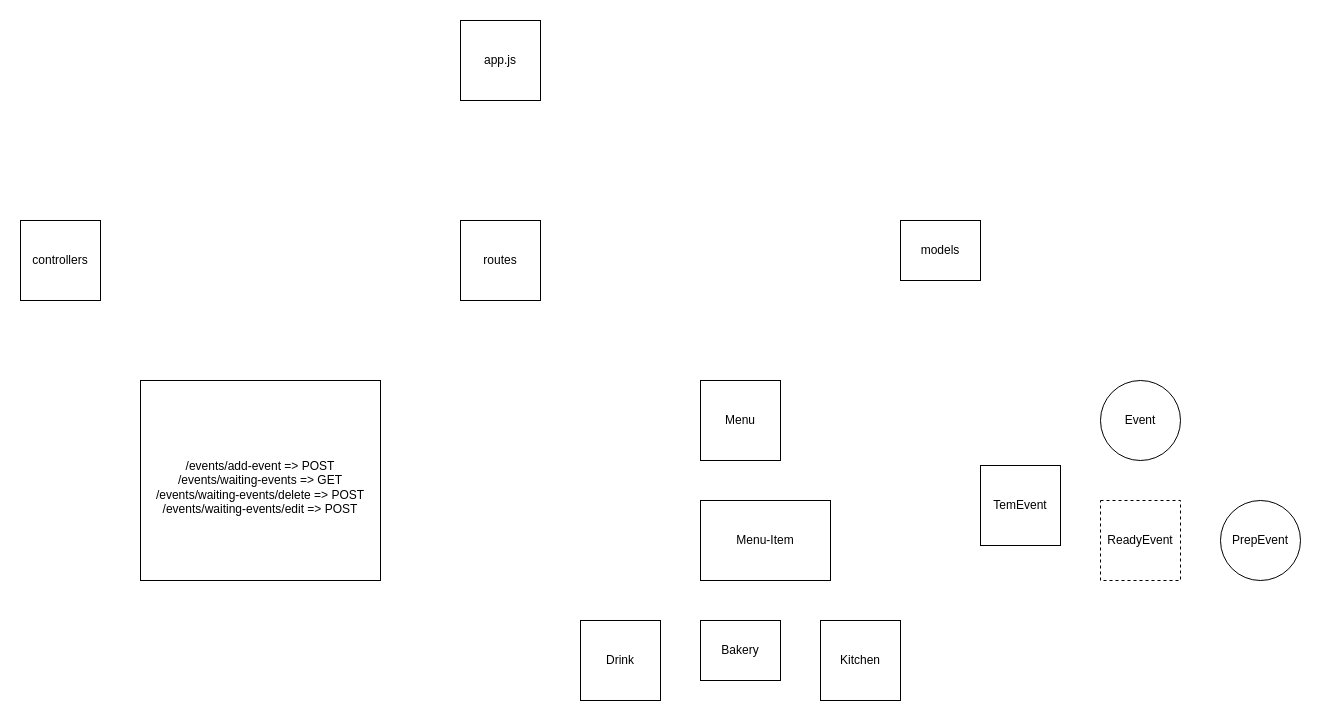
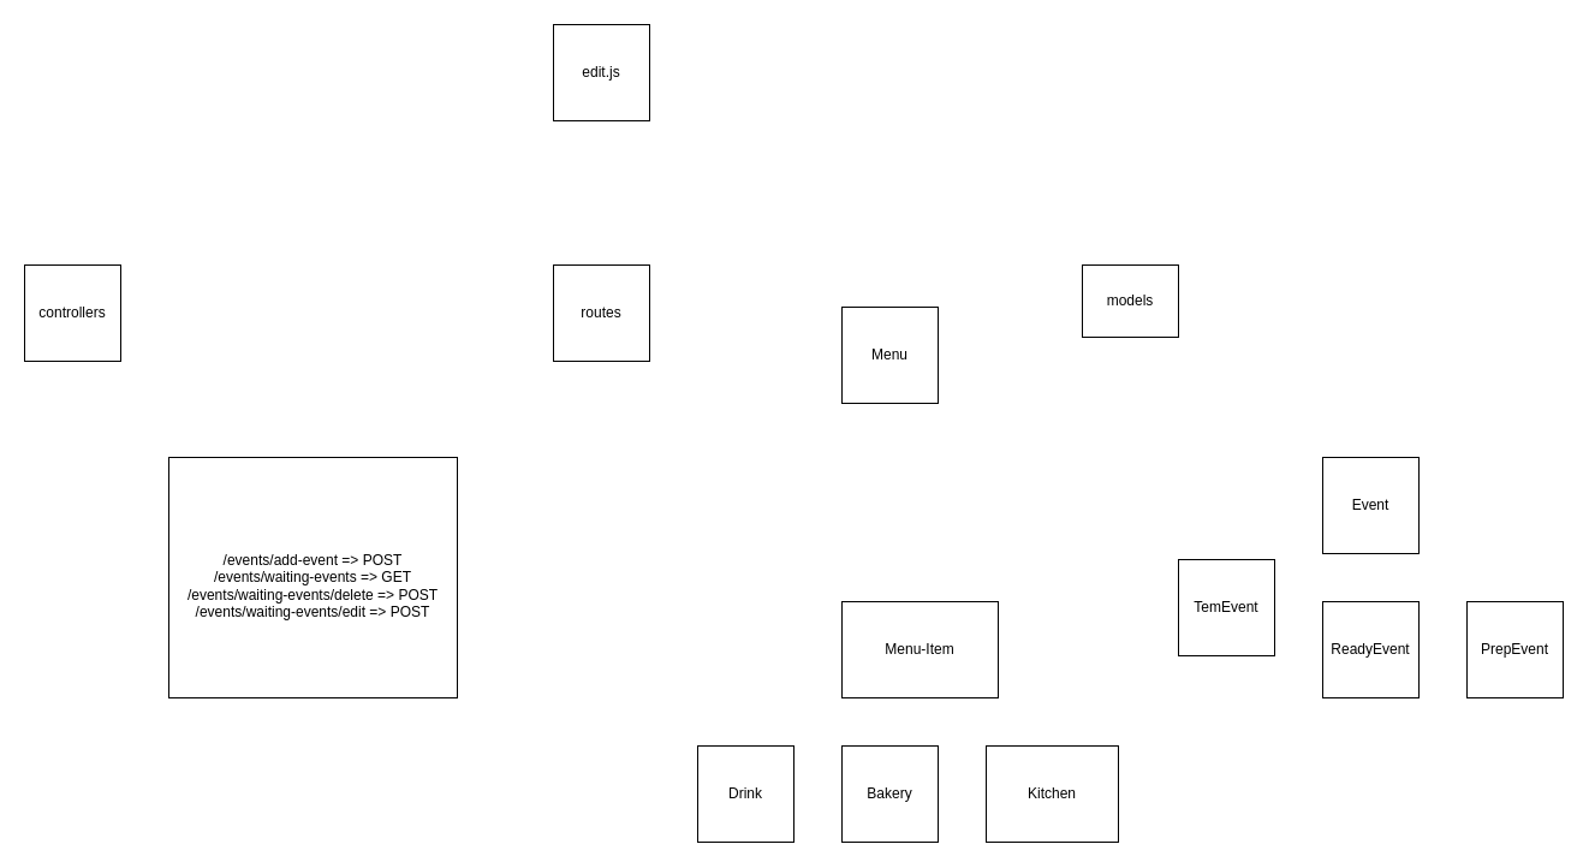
- <mxCell id="2" value="app.js" style="whiteSpace=wrap;html=1;aspect=fixed;" vertex="1" parent="1"><mxGeometry x="460" y="20" width="80" height="80" as="geometry" /></mxCell>
+ <mxCell id="2" value="edit.js" style="whiteSpace=wrap;html=1;aspect=fixed;" vertex="1" parent="1"><mxGeometry x="460" y="20" width="80" height="80" as="geometry" /></mxCell>
- <mxCell id="7" value="Menu" style="whiteSpace=wrap;html=1;aspect=fixed;" vertex="1" parent="1"><mxGeometry x="700" y="380" width="80" height="80" as="geometry" /></mxCell>
+ <mxCell id="7" value="Menu" style="whiteSpace=wrap;html=1;aspect=fixed;" vertex="1" parent="1"><mxGeometry x="700" y="255" width="80" height="80" as="geometry" /></mxCell>
- <mxCell id="10" value="Event" style="ellipse;whiteSpace=wrap;html=1;aspect=fixed;" vertex="1" parent="1"><mxGeometry x="1100" y="380" width="80" height="80" as="geometry" /></mxCell>
+ <mxCell id="10" value="Event" style="whiteSpace=wrap;html=1;aspect=fixed;" vertex="1" parent="1"><mxGeometry x="1100" y="380" width="80" height="80" as="geometry" /></mxCell>
- <mxCell id="11" value="ReadyEvent" style="whiteSpace=wrap;html=1;aspect=fixed;dashed=1;" vertex="1" parent="1"><mxGeometry x="1100" y="500" width="80" height="80" as="geometry" /></mxCell>
+ <mxCell id="11" value="ReadyEvent" style="whiteSpace=wrap;html=1;aspect=fixed;" vertex="1" parent="1"><mxGeometry x="1100" y="500" width="80" height="80" as="geometry" /></mxCell>
- <mxCell id="12" value="PrepEvent" style="ellipse;whiteSpace=wrap;html=1;aspect=fixed;" vertex="1" parent="1"><mxGeometry x="1220" y="500" width="80" height="80" as="geometry" /></mxCell>
+ <mxCell id="12" value="PrepEvent" style="whiteSpace=wrap;html=1;aspect=fixed;" vertex="1" parent="1"><mxGeometry x="1220" y="500" width="80" height="80" as="geometry" /></mxCell>
- <mxCell id="14" value="Bakery" style="whiteSpace=wrap;html=1;aspect=fixed;" vertex="1" parent="1"><mxGeometry x="700" y="620" width="80" height="60" as="geometry" /></mxCell>
+ <mxCell id="14" value="Bakery" style="whiteSpace=wrap;html=1;aspect=fixed;" vertex="1" parent="1"><mxGeometry x="700" y="620" width="80" height="80" as="geometry" /></mxCell>
- <mxCell id="15" value="Kitchen" style="whiteSpace=wrap;html=1;aspect=fixed;" vertex="1" parent="1"><mxGeometry x="820" y="620" width="80" height="80" as="geometry" /></mxCell>
+ <mxCell id="15" value="Kitchen" style="whiteSpace=wrap;html=1;aspect=fixed;" vertex="1" parent="1"><mxGeometry x="820" y="620" width="110" height="80" as="geometry" /></mxCell>
